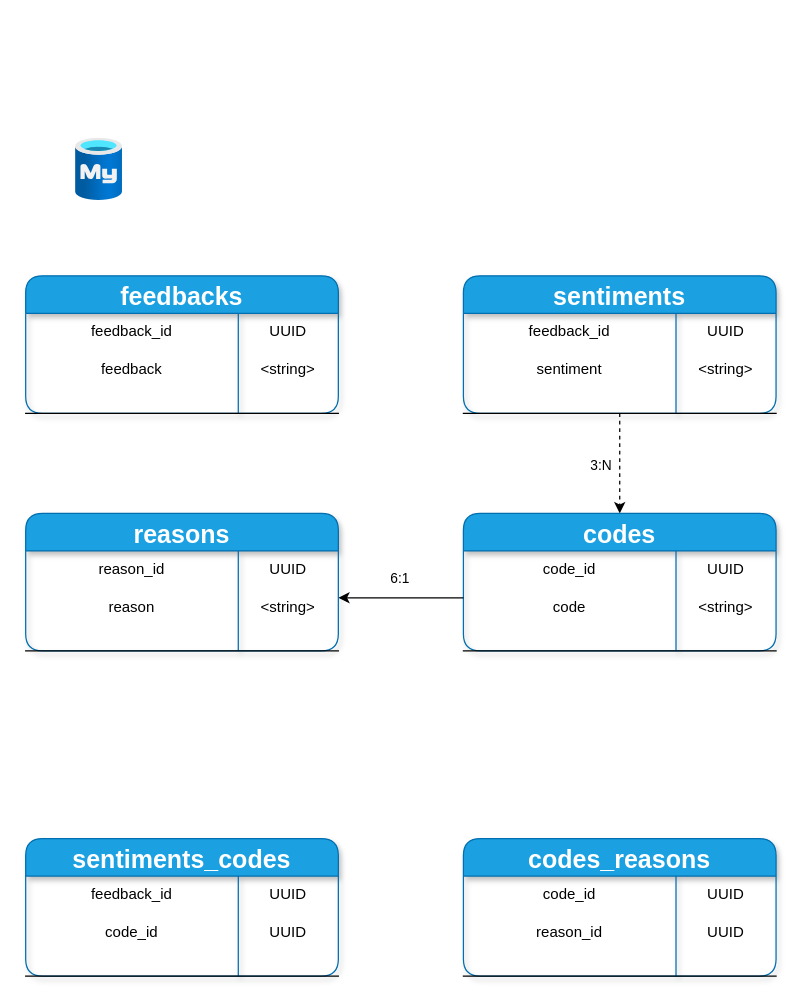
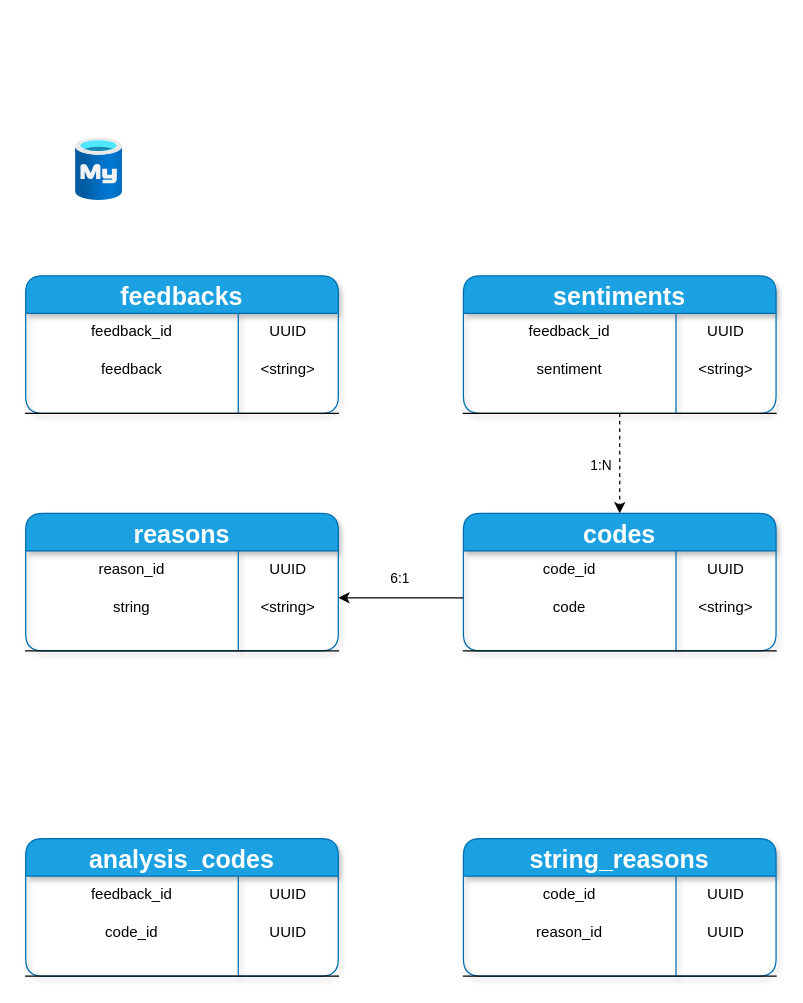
- <mxCell id="47" value="3:N" style="edgeLabel;resizable=0;html=1;align=left;verticalAlign=bottom;" parent="1" connectable="0" vertex="1"><mxGeometry x="470" y="380" as="geometry" /></mxCell>
+ <mxCell id="47" value="1:N" style="edgeLabel;resizable=0;html=1;align=left;verticalAlign=bottom;" parent="1" connectable="0" vertex="1"><mxGeometry x="470" y="380" as="geometry" /></mxCell>
- <mxCell id="45" value="reason" style="text;html=1;align=center;verticalAlign=middle;whiteSpace=wrap;rounded=0;" parent="1" vertex="1"><mxGeometry x="20" y="470" width="170" height="30" as="geometry" /></mxCell>
+ <mxCell id="45" value="string" style="text;html=1;align=center;verticalAlign=middle;whiteSpace=wrap;rounded=0;" parent="1" vertex="1"><mxGeometry x="20" y="470" width="170" height="30" as="geometry" /></mxCell>
- <mxCell id="31" value="sentiments_codes" style="shape=table;startSize=30;container=1;collapsible=1;childLayout=tableLayout;fixedRows=1;rowLines=0;fontStyle=1;align=center;resizeLast=1;fontSize=20;fontColor=#ffffff;fillColor=#1ba1e2;strokeColor=#006EAF;rounded=1;shadow=1;" parent="1" vertex="1"><mxGeometry x="20" y="670" width="250" height="110" as="geometry" /></mxCell>
+ <mxCell id="31" value="analysis_codes" style="shape=table;startSize=30;container=1;collapsible=1;childLayout=tableLayout;fixedRows=1;rowLines=0;fontStyle=1;align=center;resizeLast=1;fontSize=20;fontColor=#ffffff;fillColor=#1ba1e2;strokeColor=#006EAF;rounded=1;shadow=1;" parent="1" vertex="1"><mxGeometry x="20" y="670" width="250" height="110" as="geometry" /></mxCell>
- <mxCell id="49" value="codes_reasons" style="shape=table;startSize=30;container=1;collapsible=1;childLayout=tableLayout;fixedRows=1;rowLines=0;fontStyle=1;align=center;resizeLast=1;fontSize=20;fontColor=#ffffff;fillColor=#1ba1e2;strokeColor=#006EAF;rounded=1;shadow=1;" parent="1" vertex="1"><mxGeometry x="370" y="670" width="250" height="110" as="geometry" /></mxCell>
+ <mxCell id="49" value="string_reasons" style="shape=table;startSize=30;container=1;collapsible=1;childLayout=tableLayout;fixedRows=1;rowLines=0;fontStyle=1;align=center;resizeLast=1;fontSize=20;fontColor=#ffffff;fillColor=#1ba1e2;strokeColor=#006EAF;rounded=1;shadow=1;" parent="1" vertex="1"><mxGeometry x="370" y="670" width="250" height="110" as="geometry" /></mxCell>
